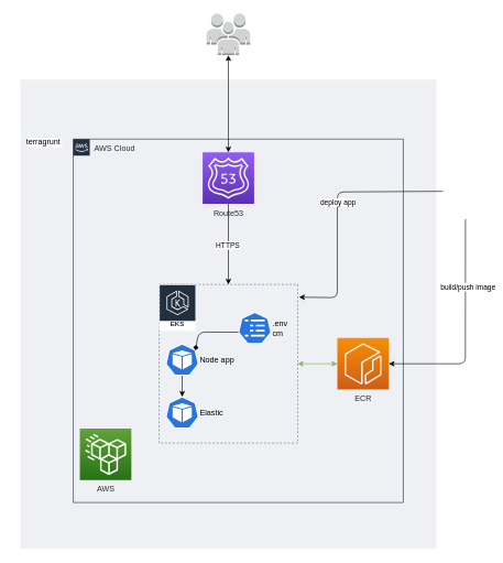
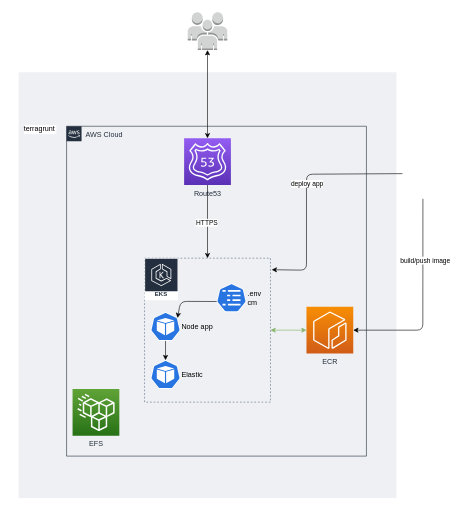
- <mxCell id="15" value="" style="endArrow=diamond;html=1;rounded=1;exitX=0.005;exitY=0.63;exitDx=0;exitDy=0;exitPerimeter=0;entryX=0.9;entryY=0.2;entryDx=0;entryDy=0;entryPerimeter=0;" edge="1" parent="1" source="14" target="11"><mxGeometry width="50" height="50" relative="1" as="geometry"><mxPoint x="-270" y="620" as="sourcePoint" /><mxPoint x="170" y="350" as="targetPoint" /><Array as="points"><mxPoint x="300" y="502" /></Array></mxGeometry></mxCell>
+ <mxCell id="15" value="" style="endArrow=classic;html=1;rounded=1;exitX=0.005;exitY=0.63;exitDx=0;exitDy=0;exitPerimeter=0;entryX=0.9;entryY=0.2;entryDx=0;entryDy=0;entryPerimeter=0;" edge="1" parent="1" source="14" target="11"><mxGeometry width="50" height="50" relative="1" as="geometry"><mxPoint x="-270" y="620" as="sourcePoint" /><mxPoint x="170" y="350" as="targetPoint" /><Array as="points"><mxPoint x="300" y="502" /></Array></mxGeometry></mxCell>
- <mxCell id="4" value="AWS" style="sketch=0;points=[[0,0,0],[0.25,0,0],[0.5,0,0],[0.75,0,0],[1,0,0],[0,1,0],[0.25,1,0],[0.5,1,0],[0.75,1,0],[1,1,0],[0,0.25,0],[0,0.5,0],[0,0.75,0],[1,0.25,0],[1,0.5,0],[1,0.75,0]];outlineConnect=0;fontColor=#232F3E;gradientColor=#60A337;gradientDirection=north;fillColor=#277116;strokeColor=#ffffff;dashed=0;verticalLabelPosition=bottom;verticalAlign=top;align=center;html=1;fontSize=12;fontStyle=0;aspect=fixed;shape=mxgraph.aws4.resourceIcon;resIcon=mxgraph.aws4.efs_standard;" vertex="1" parent="1"><mxGeometry x="120" y="648" width="78" height="78" as="geometry" /></mxCell>
+ <mxCell id="4" value="EFS" style="sketch=0;points=[[0,0,0],[0.25,0,0],[0.5,0,0],[0.75,0,0],[1,0,0],[0,1,0],[0.25,1,0],[0.5,1,0],[0.75,1,0],[1,1,0],[0,0.25,0],[0,0.5,0],[0,0.75,0],[1,0.25,0],[1,0.5,0],[1,0.75,0]];outlineConnect=0;fontColor=#232F3E;gradientColor=#60A337;gradientDirection=north;fillColor=#277116;strokeColor=#ffffff;dashed=0;verticalLabelPosition=bottom;verticalAlign=top;align=center;html=1;fontSize=12;fontStyle=0;aspect=fixed;shape=mxgraph.aws4.resourceIcon;resIcon=mxgraph.aws4.efs_standard;" vertex="1" parent="1"><mxGeometry x="120" y="648" width="78" height="78" as="geometry" /></mxCell>
